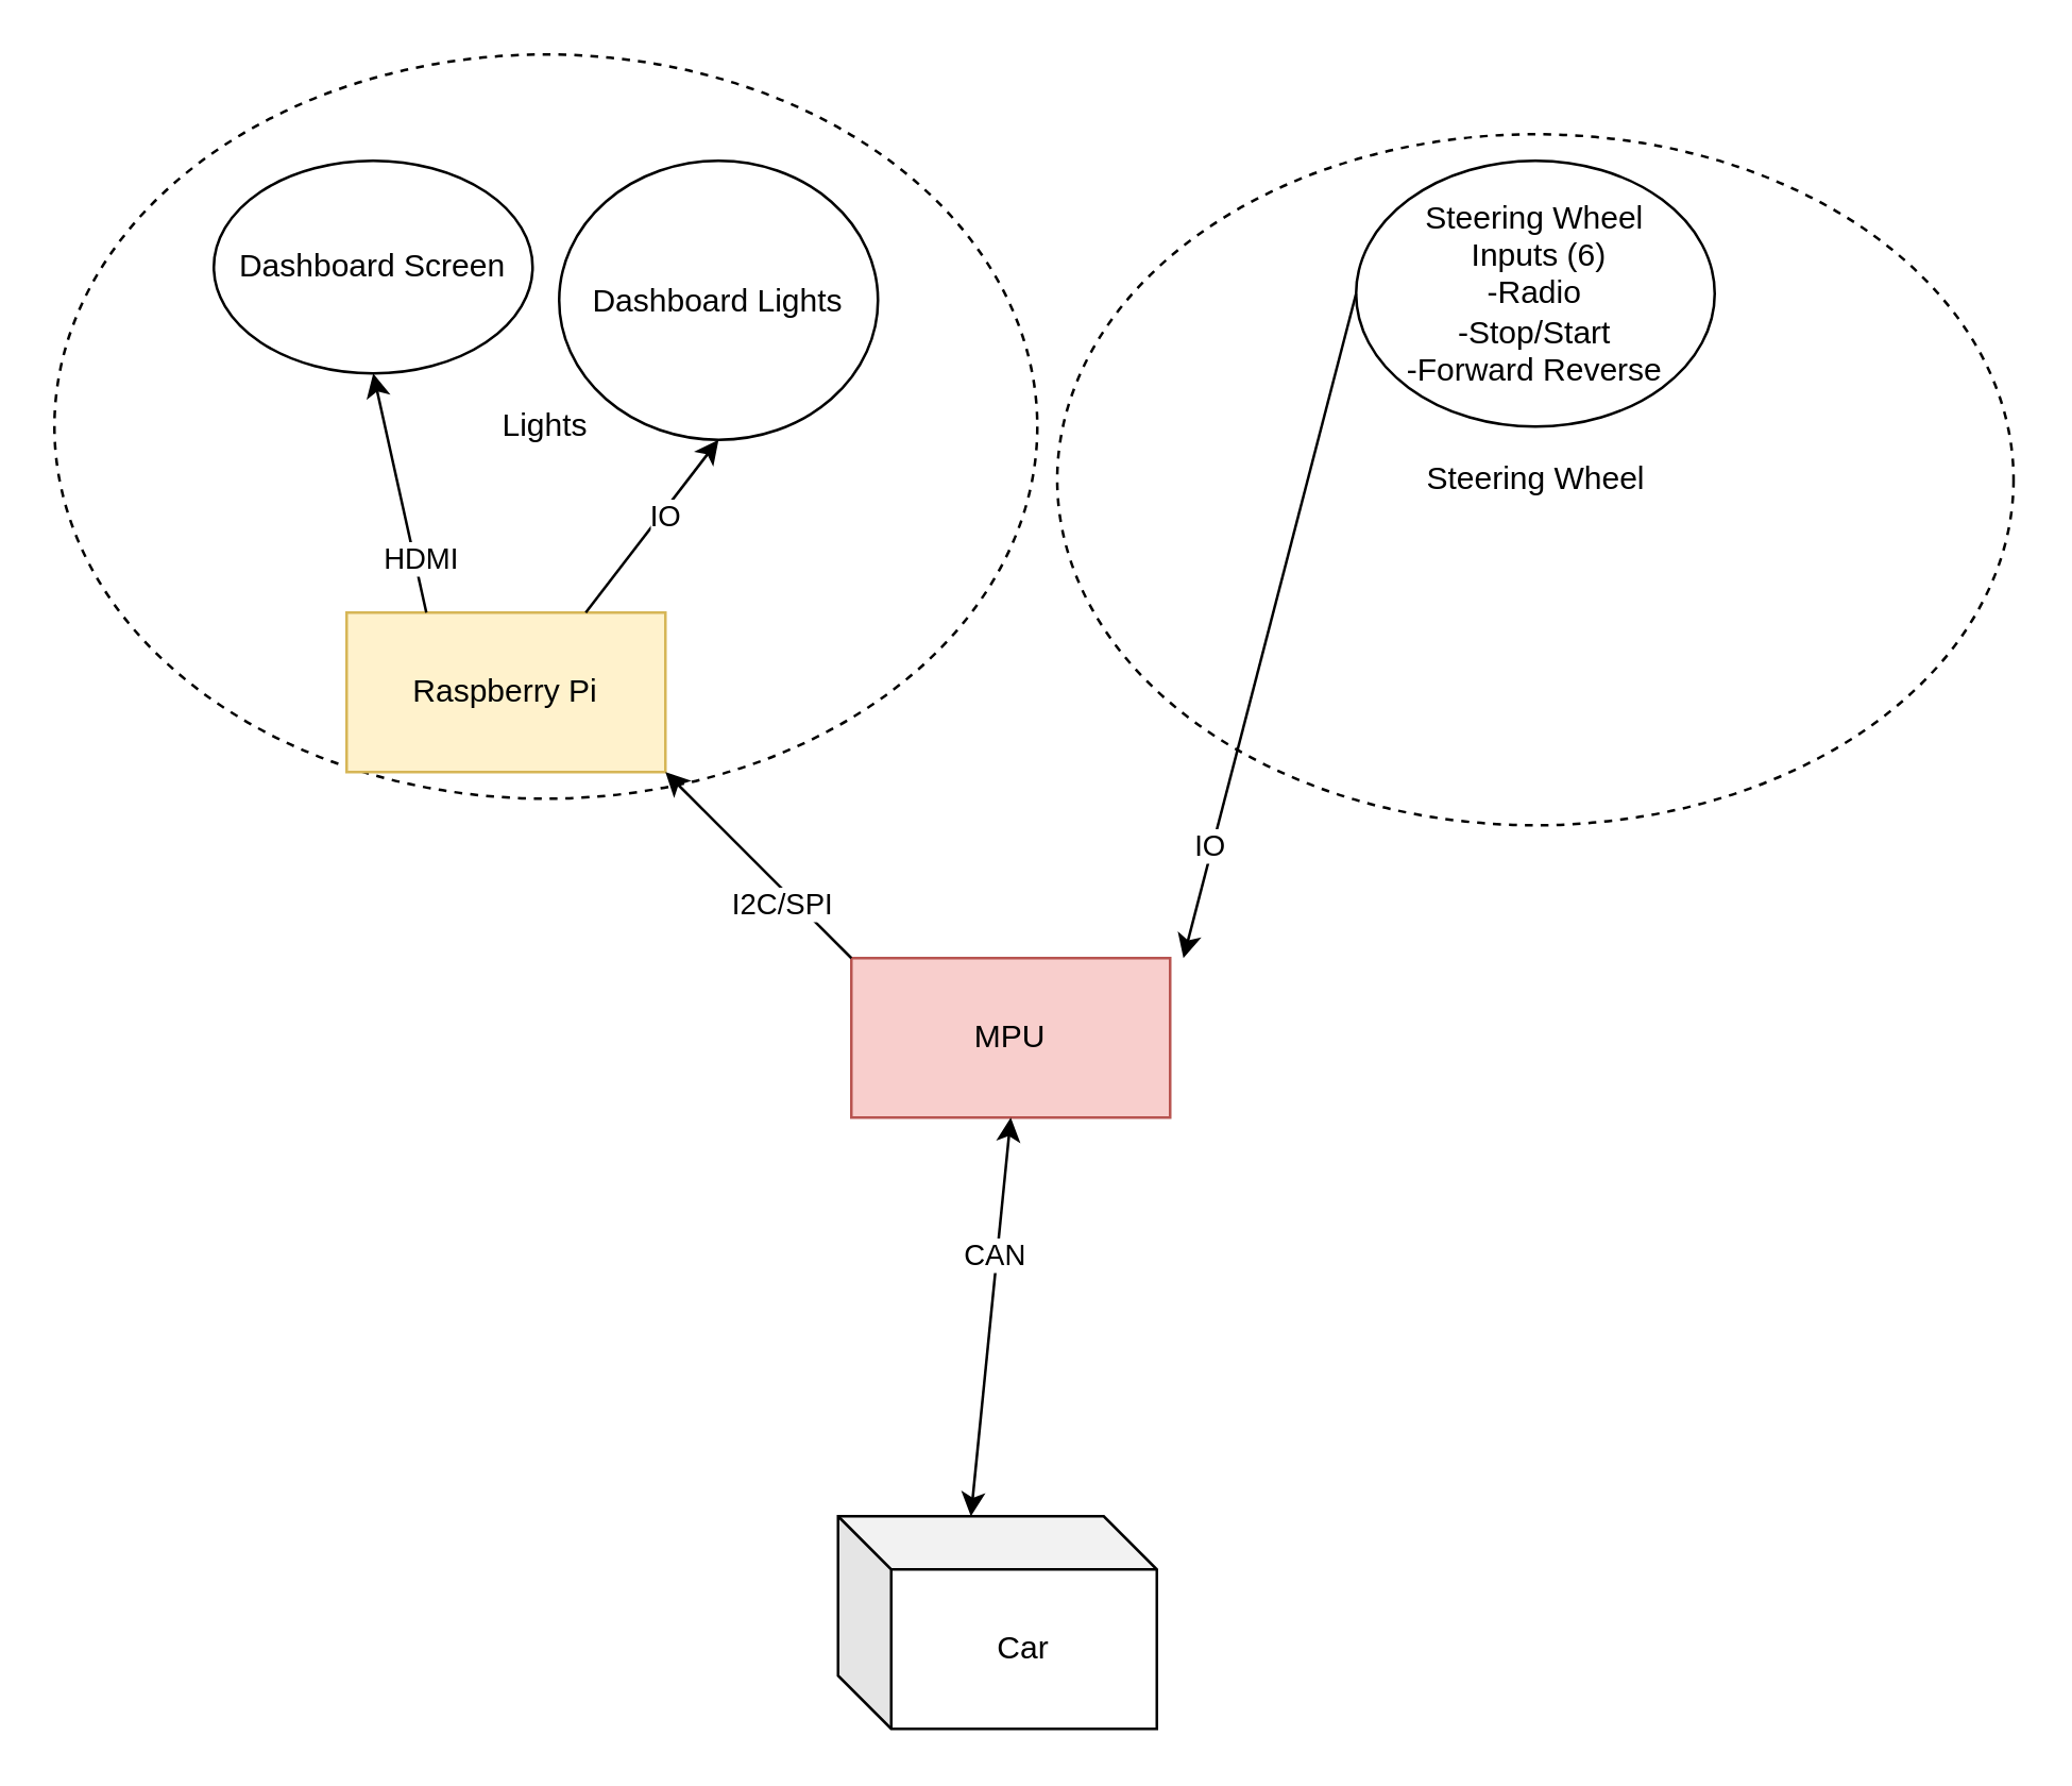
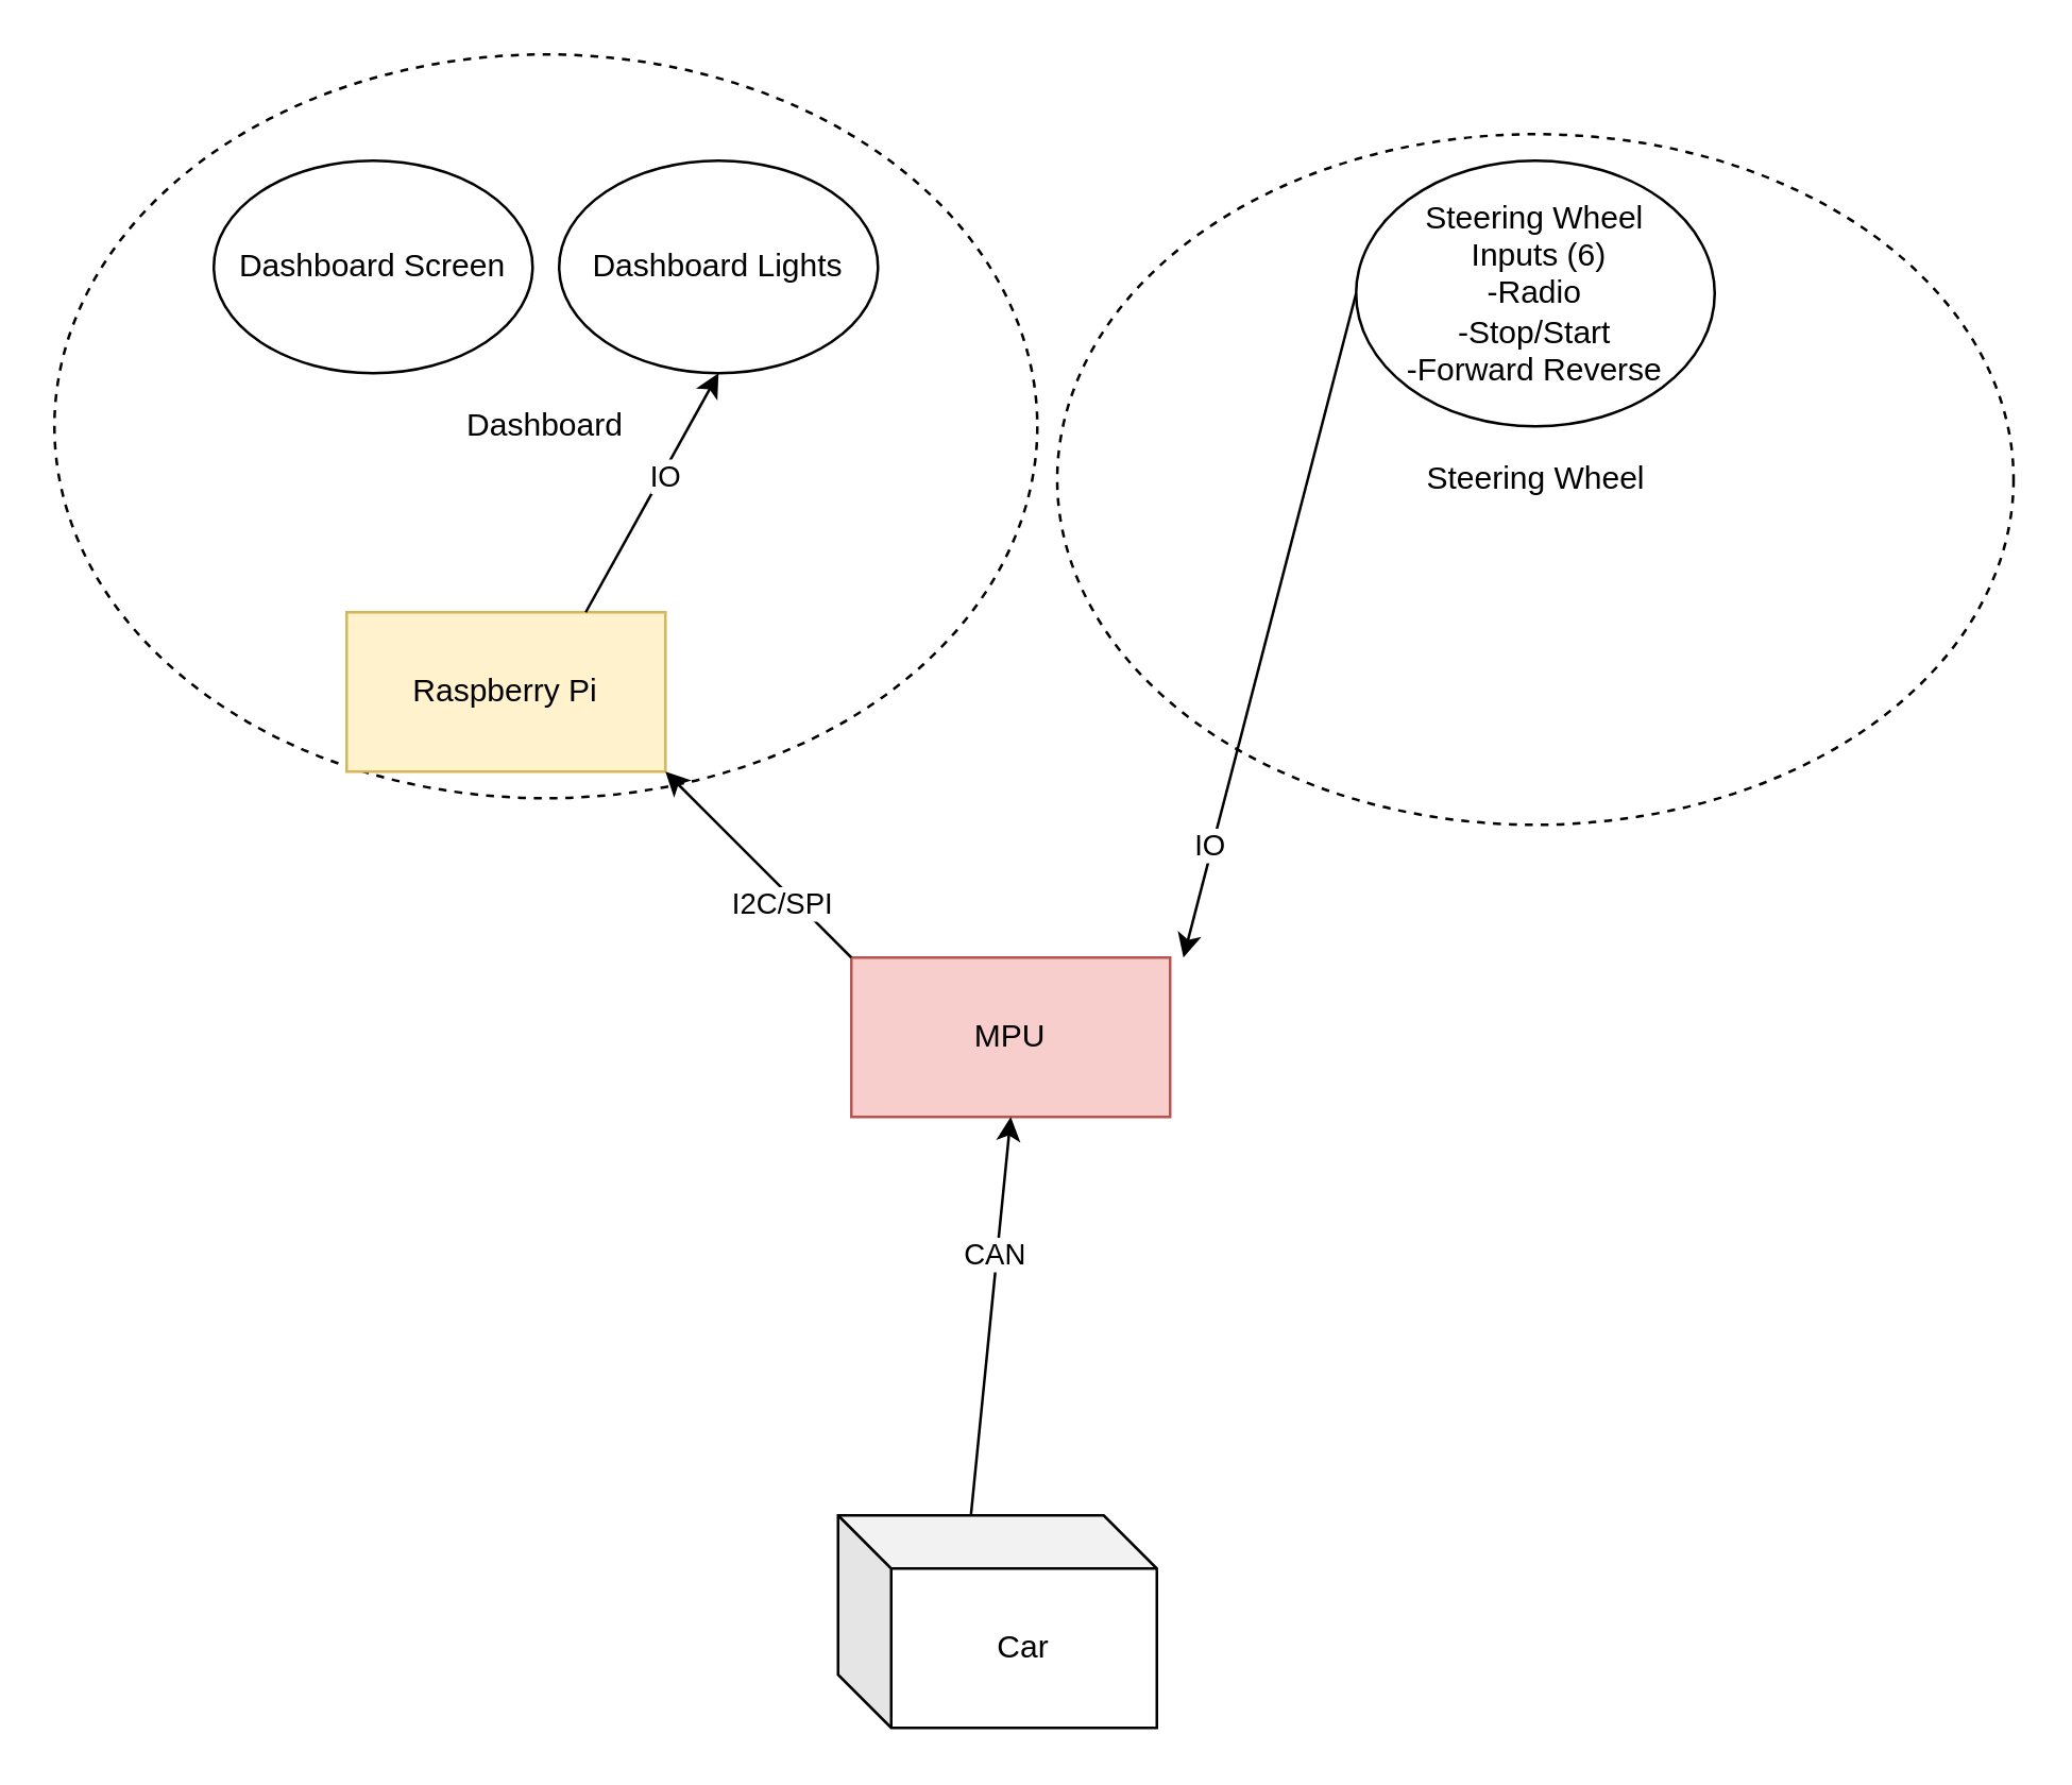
- <mxCell id="5" value="Dashboard Lights" style="ellipse;whiteSpace=wrap;html=1;" vertex="1" parent="1"><mxGeometry x="210" y="60" width="120" height="105" as="geometry" /></mxCell>
+ <mxCell id="5" value="Dashboard Lights" style="ellipse;whiteSpace=wrap;html=1;" vertex="1" parent="1"><mxGeometry x="210" y="60" width="120" height="80" as="geometry" /></mxCell>
- <mxCell id="3" value="Lights" style="ellipse;whiteSpace=wrap;html=1;fillColor=none;dashed=1;" vertex="1" parent="1"><mxGeometry x="20" y="20" width="370" height="280" as="geometry" /></mxCell>
+ <mxCell id="3" value="Dashboard" style="ellipse;whiteSpace=wrap;html=1;fillColor=none;dashed=1;" vertex="1" parent="1"><mxGeometry x="20" y="20" width="370" height="280" as="geometry" /></mxCell>
- <mxCell id="8" value="" style="endArrow=classic;html=1;rounded=0;exitX=0.25;exitY=0;exitDx=0;exitDy=0;entryX=0.5;entryY=1;entryDx=0;entryDy=0;strokeColor=default;" edge="1" parent="1" source="7" target="4"><mxGeometry width="50" height="50" relative="1" as="geometry"><mxPoint x="360" y="340" as="sourcePoint" /><mxPoint x="410" y="290" as="targetPoint" /></mxGeometry></mxCell>
- <mxCell id="9" value="HDMI" style="edgeLabel;html=1;align=center;verticalAlign=middle;resizable=0;points=[];" vertex="1" connectable="0" parent="8"><mxGeometry x="-0.536" y="-2" relative="1" as="geometry"><mxPoint as="offset" /></mxGeometry></mxCell>
- <mxCell id="18" value="" style="endArrow=classic;startArrow=classic;html=1;rounded=0;strokeColor=default;exitX=0.5;exitY=1;exitDx=0;exitDy=0;entryX=0;entryY=0;entryDx=50;entryDy=0;entryPerimeter=0;" edge="1" parent="1" source="10" target="13"><mxGeometry width="50" height="50" relative="1" as="geometry"><mxPoint x="395" y="390" as="sourcePoint" /><mxPoint x="445" y="340" as="targetPoint" /></mxGeometry></mxCell>
+ <mxCell id="18" value="" style="endArrow=none;startArrow=classic;html=1;rounded=0;strokeColor=default;exitX=0.5;exitY=1;exitDx=0;exitDy=0;entryX=0;entryY=0;entryDx=50;entryDy=0;entryPerimeter=0;" edge="1" parent="1" source="10" target="13"><mxGeometry width="50" height="50" relative="1" as="geometry"><mxPoint x="395" y="390" as="sourcePoint" /><mxPoint x="445" y="340" as="targetPoint" /></mxGeometry></mxCell>
